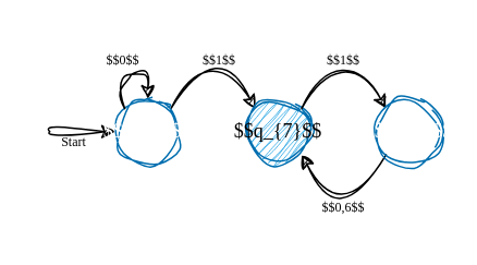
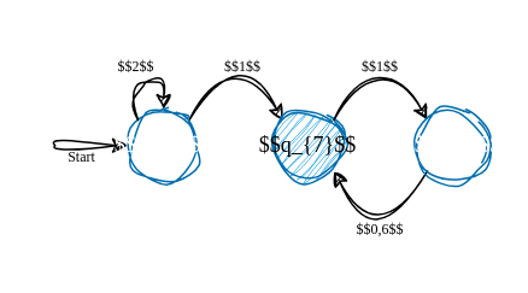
- <mxCell id="5" value="&lt;span style=&quot;font-size: 8px;&quot;&gt;$$0$$&lt;/span&gt;" style="text;strokeColor=none;align=center;fillColor=none;html=1;verticalAlign=middle;whiteSpace=wrap;rounded=0;fontFamily=Comic Sans MS;sketch=1;curveFitting=1;jiggle=2;" parent="1" vertex="1"><mxGeometry x="40" y="20" width="70" height="30" as="geometry" /></mxCell>
+ <mxCell id="5" value="&lt;span style=&quot;font-size: 8px;&quot;&gt;$$2$$&lt;/span&gt;" style="text;strokeColor=none;align=center;fillColor=none;html=1;verticalAlign=middle;whiteSpace=wrap;rounded=0;fontFamily=Comic Sans MS;sketch=1;curveFitting=1;jiggle=2;" parent="1" vertex="1"><mxGeometry x="40" y="20" width="70" height="30" as="geometry" /></mxCell>
